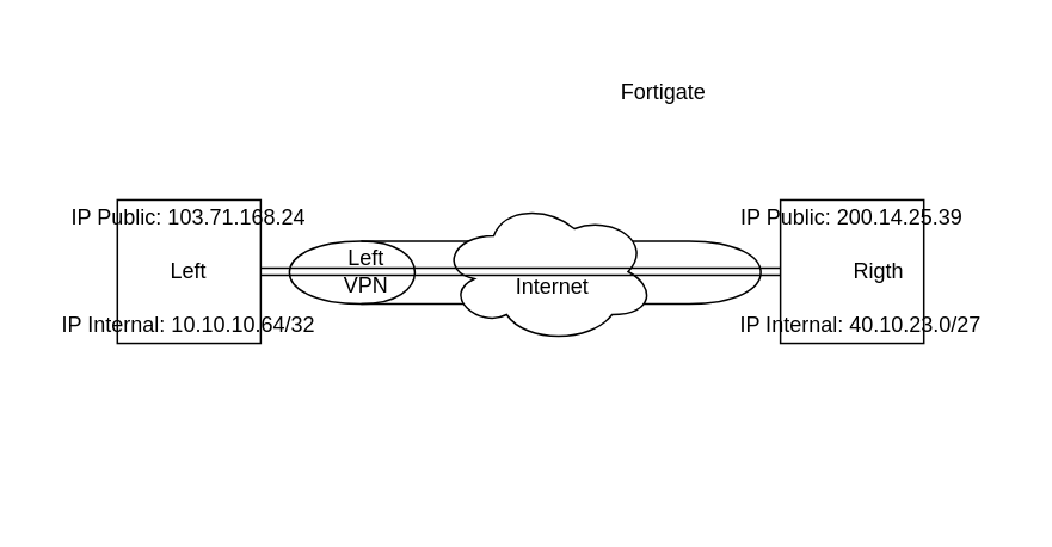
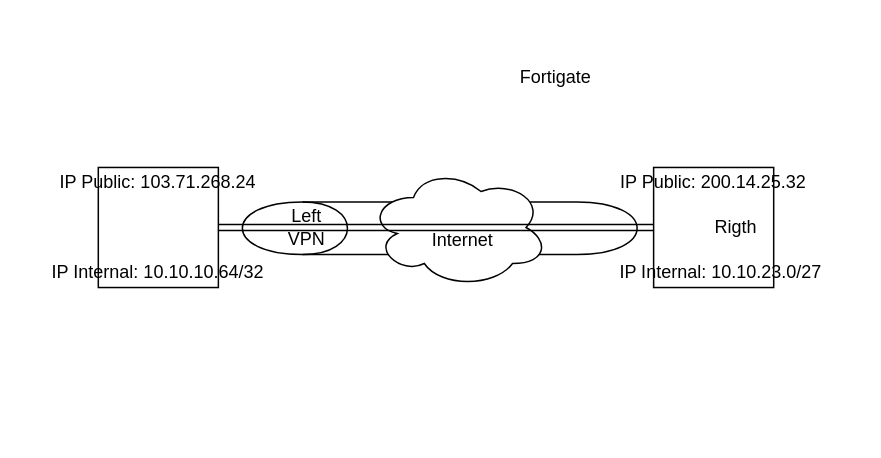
- <mxCell id="6" value="IP Public:&amp;nbsp;103.71.168.24" style="text;html=1;strokeColor=none;fillColor=none;align=center;verticalAlign=middle;whiteSpace=wrap;rounded=0;" vertex="1" parent="1"><mxGeometry x="35" y="111" width="140" height="20" as="geometry" /></mxCell>
+ <mxCell id="6" value="IP Public:&amp;nbsp;103.71.268.24" style="text;html=1;strokeColor=none;fillColor=none;align=center;verticalAlign=middle;whiteSpace=wrap;rounded=0;" vertex="1" parent="1"><mxGeometry x="35" y="111" width="140" height="20" as="geometry" /></mxCell>
- <mxCell id="10" value="IP Public:&amp;nbsp;200.14.25.39" style="text;html=1;strokeColor=none;fillColor=none;align=center;verticalAlign=middle;whiteSpace=wrap;rounded=0;" vertex="1" parent="1"><mxGeometry x="405" y="111" width="140" height="20" as="geometry" /></mxCell>
+ <mxCell id="10" value="IP Public:&amp;nbsp;200.14.25.32" style="text;html=1;strokeColor=none;fillColor=none;align=center;verticalAlign=middle;whiteSpace=wrap;rounded=0;" vertex="1" parent="1"><mxGeometry x="405" y="111" width="140" height="20" as="geometry" /></mxCell>
- <mxCell id="8" value="Left" style="text;html=1;strokeColor=none;fillColor=none;align=center;verticalAlign=middle;whiteSpace=wrap;rounded=0;" vertex="1" parent="1"><mxGeometry x="85" y="141" width="40" height="20" as="geometry" /></mxCell>
- <mxCell id="12" value="IP Internal:&amp;nbsp;40.10.23.0/27" style="text;html=1;strokeColor=none;fillColor=none;align=center;verticalAlign=middle;whiteSpace=wrap;rounded=0;" vertex="1" parent="1"><mxGeometry x="395" y="171" width="170" height="20" as="geometry" /></mxCell>
+ <mxCell id="12" value="IP Internal:&amp;nbsp;10.10.23.0/27" style="text;html=1;strokeColor=none;fillColor=none;align=center;verticalAlign=middle;whiteSpace=wrap;rounded=0;" vertex="1" parent="1"><mxGeometry x="395" y="171" width="170" height="20" as="geometry" /></mxCell>
